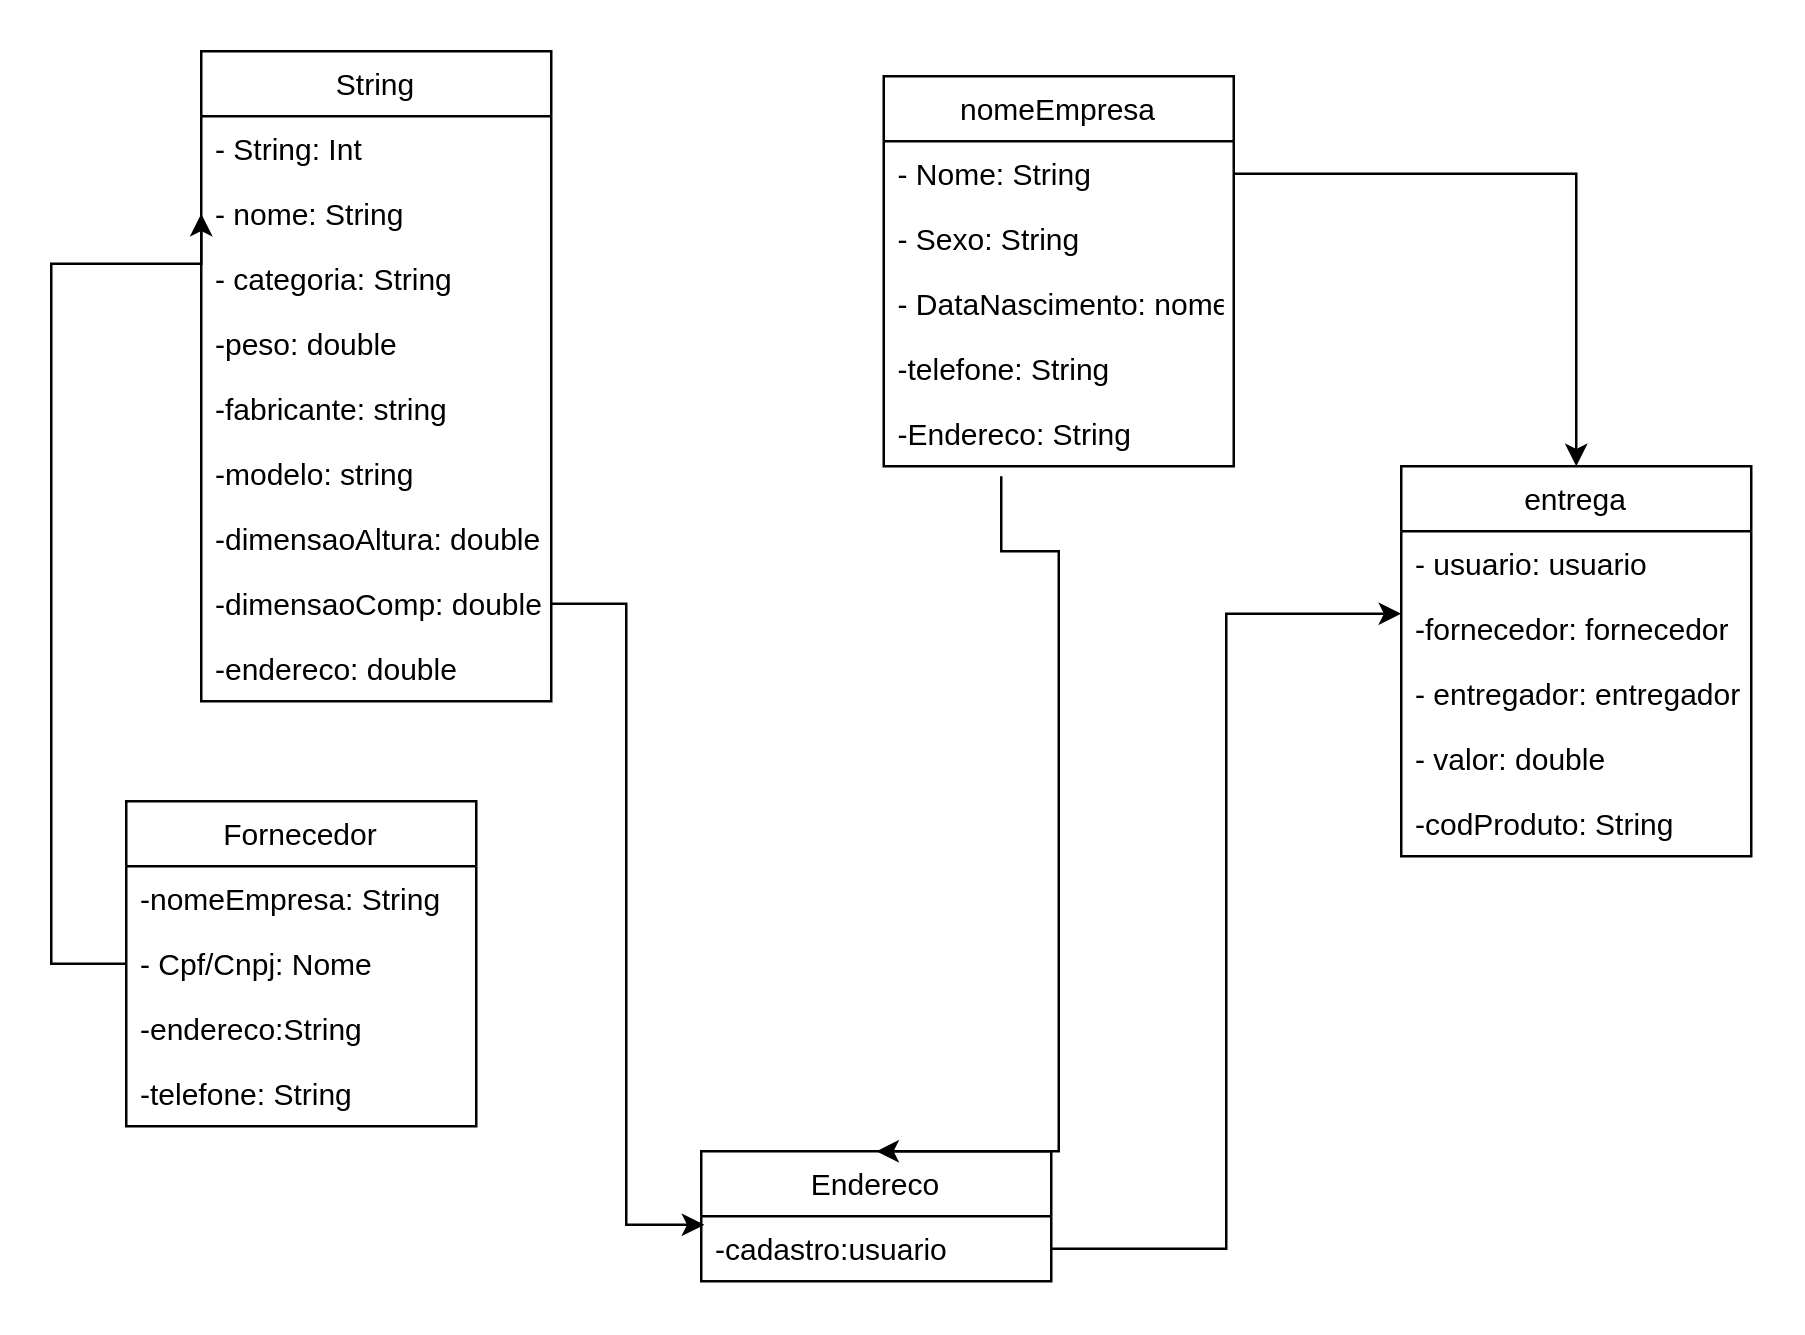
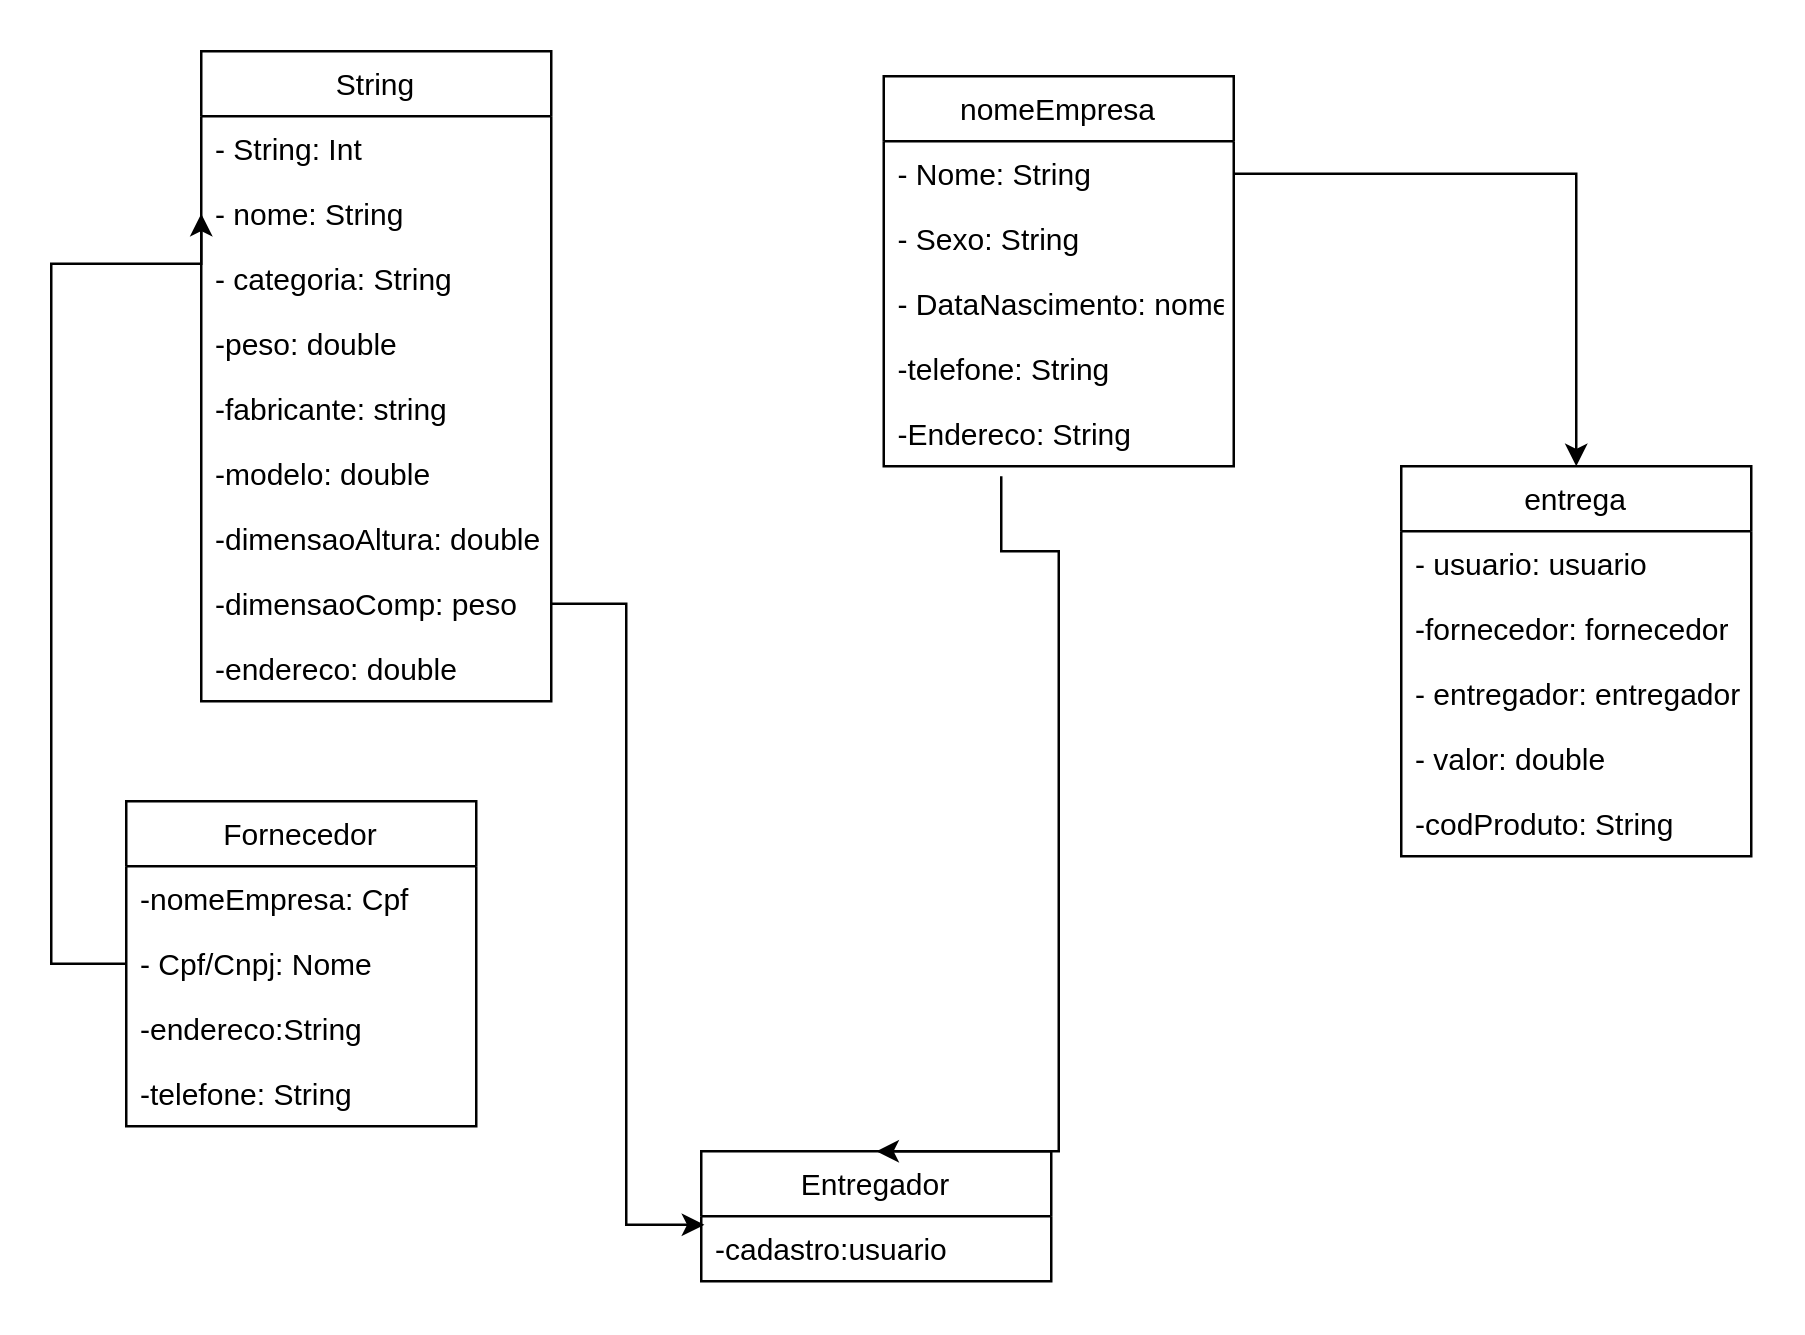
- <mxCell id="29" value="-modelo: string" style="text;strokeColor=none;fillColor=none;align=left;verticalAlign=top;spacingLeft=4;spacingRight=4;overflow=hidden;rotatable=0;points=[[0,0.5],[1,0.5]];portConstraint=eastwest;" vertex="1" parent="23"><mxGeometry y="156" width="140" height="26" as="geometry" /></mxCell>
+ <mxCell id="29" value="-modelo: double" style="text;strokeColor=none;fillColor=none;align=left;verticalAlign=top;spacingLeft=4;spacingRight=4;overflow=hidden;rotatable=0;points=[[0,0.5],[1,0.5]];portConstraint=eastwest;" vertex="1" parent="23"><mxGeometry y="156" width="140" height="26" as="geometry" /></mxCell>
- <mxCell id="31" value="-dimensaoComp: double" style="text;strokeColor=none;fillColor=none;align=left;verticalAlign=top;spacingLeft=4;spacingRight=4;overflow=hidden;rotatable=0;points=[[0,0.5],[1,0.5]];portConstraint=eastwest;" vertex="1" parent="23"><mxGeometry y="208" width="140" height="26" as="geometry" /></mxCell>
+ <mxCell id="31" value="-dimensaoComp: peso" style="text;strokeColor=none;fillColor=none;align=left;verticalAlign=top;spacingLeft=4;spacingRight=4;overflow=hidden;rotatable=0;points=[[0,0.5],[1,0.5]];portConstraint=eastwest;" vertex="1" parent="23"><mxGeometry y="208" width="140" height="26" as="geometry" /></mxCell>
- <mxCell id="12" value="-nomeEmpresa: String" style="text;strokeColor=none;fillColor=none;align=left;verticalAlign=top;spacingLeft=4;spacingRight=4;overflow=hidden;rotatable=0;points=[[0,0.5],[1,0.5]];portConstraint=eastwest;" parent="11" vertex="1"><mxGeometry y="26" width="140" height="26" as="geometry" /></mxCell>
+ <mxCell id="12" value="-nomeEmpresa: Cpf" style="text;strokeColor=none;fillColor=none;align=left;verticalAlign=top;spacingLeft=4;spacingRight=4;overflow=hidden;rotatable=0;points=[[0,0.5],[1,0.5]];portConstraint=eastwest;" parent="11" vertex="1"><mxGeometry y="26" width="140" height="26" as="geometry" /></mxCell>
- <mxCell id="33" style="edgeStyle=orthogonalEdgeStyle;rounded=0;orthogonalLoop=1;jettySize=auto;html=1;entryX=0;entryY=0.269;entryDx=0;entryDy=0;entryPerimeter=0;" edge="1" parent="1" source="35" target="19"><mxGeometry relative="1" as="geometry" /></mxCell>
- <mxCell id="34" value="Endereco" style="swimlane;fontStyle=0;childLayout=stackLayout;horizontal=1;startSize=26;fillColor=none;horizontalStack=0;resizeParent=1;resizeParentMax=0;resizeLast=0;collapsible=1;marginBottom=0;" parent="1" vertex="1"><mxGeometry x="280" y="460" width="140" height="52" as="geometry" /></mxCell>
+ <mxCell id="34" value="Entregador" style="swimlane;fontStyle=0;childLayout=stackLayout;horizontal=1;startSize=26;fillColor=none;horizontalStack=0;resizeParent=1;resizeParentMax=0;resizeLast=0;collapsible=1;marginBottom=0;" parent="1" vertex="1"><mxGeometry x="280" y="460" width="140" height="52" as="geometry" /></mxCell>
